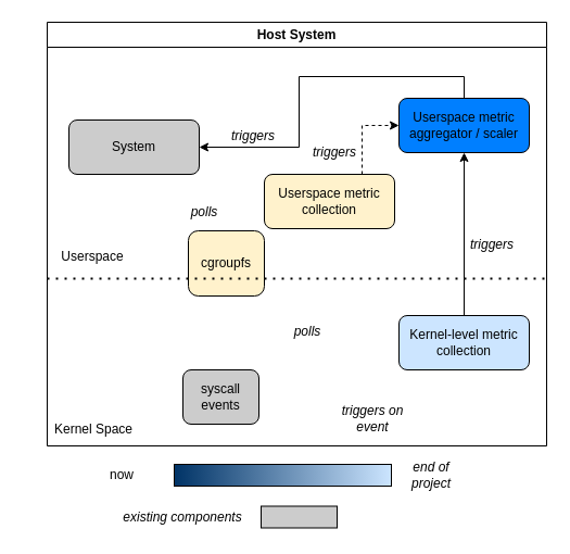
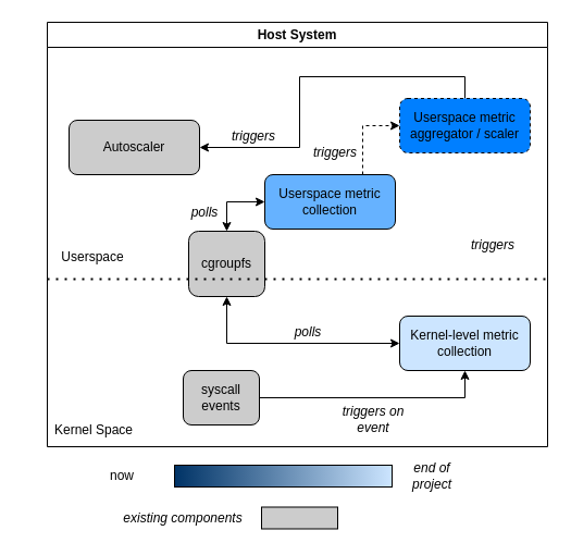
- <mxCell id="11" value="Userspace metric aggregator / scaler" style="rounded=1;whiteSpace=wrap;html=1;fillColor=#007FFF;" vertex="1" parent="2"><mxGeometry x="324" y="70" width="120" height="50" as="geometry" /></mxCell>
+ <mxCell id="11" value="Userspace metric aggregator / scaler" style="rounded=1;whiteSpace=wrap;html=1;fillColor=#007FFF;dashed=1;" vertex="1" parent="2"><mxGeometry x="324" y="70" width="120" height="50" as="geometry" /></mxCell>
- <mxCell id="12" value="System" style="rounded=1;whiteSpace=wrap;html=1;fillColor=#CCCCCC;" vertex="1" parent="2"><mxGeometry x="20" y="90" width="120" height="50" as="geometry" /></mxCell>
+ <mxCell id="12" value="Autoscaler" style="rounded=1;whiteSpace=wrap;html=1;fillColor=#CCCCCC;" vertex="1" parent="2"><mxGeometry x="20" y="90" width="120" height="50" as="geometry" /></mxCell>
+ <mxCell id="10" style="edgeStyle=orthogonalEdgeStyle;rounded=0;orthogonalLoop=1;jettySize=auto;html=1;entryX=0.5;entryY=0;entryDx=0;entryDy=0;startArrow=classic;startFill=1;exitX=0;exitY=0.5;exitDx=0;exitDy=0;" edge="1" parent="2" source="16" target="14"><mxGeometry relative="1" as="geometry"><mxPoint x="230" y="170" as="sourcePoint" /></mxGeometry></mxCell>
- <mxCell id="16" value="Userspace metric collection" style="rounded=1;whiteSpace=wrap;html=1;fillColor=#fff2cc;" vertex="1" parent="2"><mxGeometry x="200" y="140" width="120" height="50" as="geometry" /></mxCell>
+ <mxCell id="16" value="Userspace metric collection" style="rounded=1;whiteSpace=wrap;html=1;fillColor=#66B2FF;" vertex="1" parent="2"><mxGeometry x="200" y="140" width="120" height="50" as="geometry" /></mxCell>
- <mxCell id="5" style="edgeStyle=orthogonalEdgeStyle;rounded=0;orthogonalLoop=1;jettySize=auto;html=1;exitX=0.5;exitY=0;exitDx=0;exitDy=0;" edge="1" parent="2" source="8" target="11"><mxGeometry relative="1" as="geometry" /></mxCell>
- <mxCell id="14" value="cgroupfs" style="rounded=1;whiteSpace=wrap;html=1;fillColor=#fff2cc;" vertex="1" parent="2"><mxGeometry x="130" y="192" width="70" height="60" as="geometry" /></mxCell>
+ <mxCell id="14" value="cgroupfs" style="rounded=1;whiteSpace=wrap;html=1;fillColor=#CCCCCC;" vertex="1" parent="2"><mxGeometry x="130" y="192" width="70" height="60" as="geometry" /></mxCell>
+ <mxCell id="7" style="edgeStyle=orthogonalEdgeStyle;rounded=0;orthogonalLoop=1;jettySize=auto;html=1;exitX=0;exitY=0.5;exitDx=0;exitDy=0;entryX=0.5;entryY=1;entryDx=0;entryDy=0;startArrow=classic;startFill=1;" edge="1" parent="2" source="8" target="14"><mxGeometry relative="1" as="geometry" /></mxCell>
+ <mxCell id="6" style="edgeStyle=orthogonalEdgeStyle;rounded=0;orthogonalLoop=1;jettySize=auto;html=1;exitX=0.5;exitY=1;exitDx=0;exitDy=0;startArrow=classic;startFill=1;endArrow=none;endFill=0;" edge="1" parent="2" source="8" target="13"><mxGeometry relative="1" as="geometry" /></mxCell>
